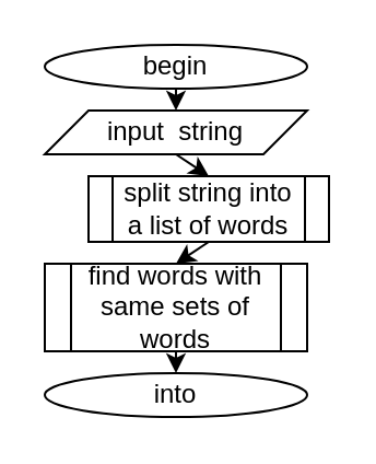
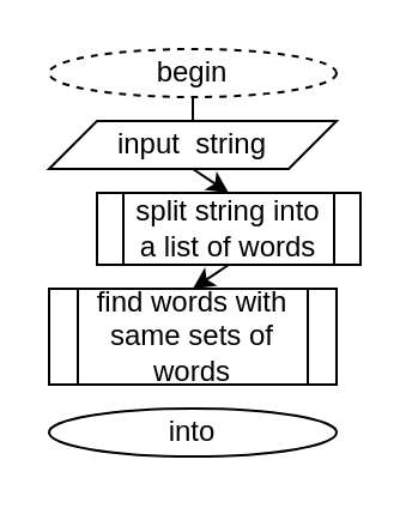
- <mxCell id="2" value="begin" style="ellipse;whiteSpace=wrap;html=1;" parent="1" vertex="1"><mxGeometry x="20" width="120" height="20" as="geometry" y="20" /></mxCell>
+ <mxCell id="2" value="begin" style="ellipse;whiteSpace=wrap;html=1;dashed=1;" parent="1" vertex="1"><mxGeometry x="20" width="120" height="20" as="geometry" y="20" /></mxCell>
- <mxCell id="4" value="" style="endArrow=classic;html=1;rounded=0;exitX=0.5;exitY=1;exitDx=0;exitDy=0;entryX=0.5;entryY=0;entryDx=0;entryDy=0;" parent="1" source="2" target="3" edge="1"><mxGeometry width="50" height="50" relative="1" as="geometry"><mxPoint x="100" y="250" as="sourcePoint" /><mxPoint x="150" y="200" as="targetPoint" /></mxGeometry></mxCell>
+ <mxCell id="4" value="" style="endArrow=none;html=1;rounded=0;exitX=0.5;exitY=1;exitDx=0;exitDy=0;entryX=0.5;entryY=0;entryDx=0;entryDy=0;" parent="1" source="2" target="3" edge="1"><mxGeometry width="50" height="50" relative="1" as="geometry"><mxPoint x="100" y="250" as="sourcePoint" /><mxPoint x="150" y="200" as="targetPoint" /></mxGeometry></mxCell>
- <mxCell id="9" value="" style="endArrow=classic;html=1;rounded=0;exitX=0.5;exitY=1;exitDx=0;exitDy=0;entryX=0.5;entryY=0;entryDx=0;entryDy=0;" edge="1" parent="1" source="8" target="10"><mxGeometry width="50" height="50" relative="1" as="geometry"><mxPoint x="120" y="240" as="sourcePoint" /><mxPoint x="80" y="180" as="targetPoint" /></mxGeometry></mxCell>
